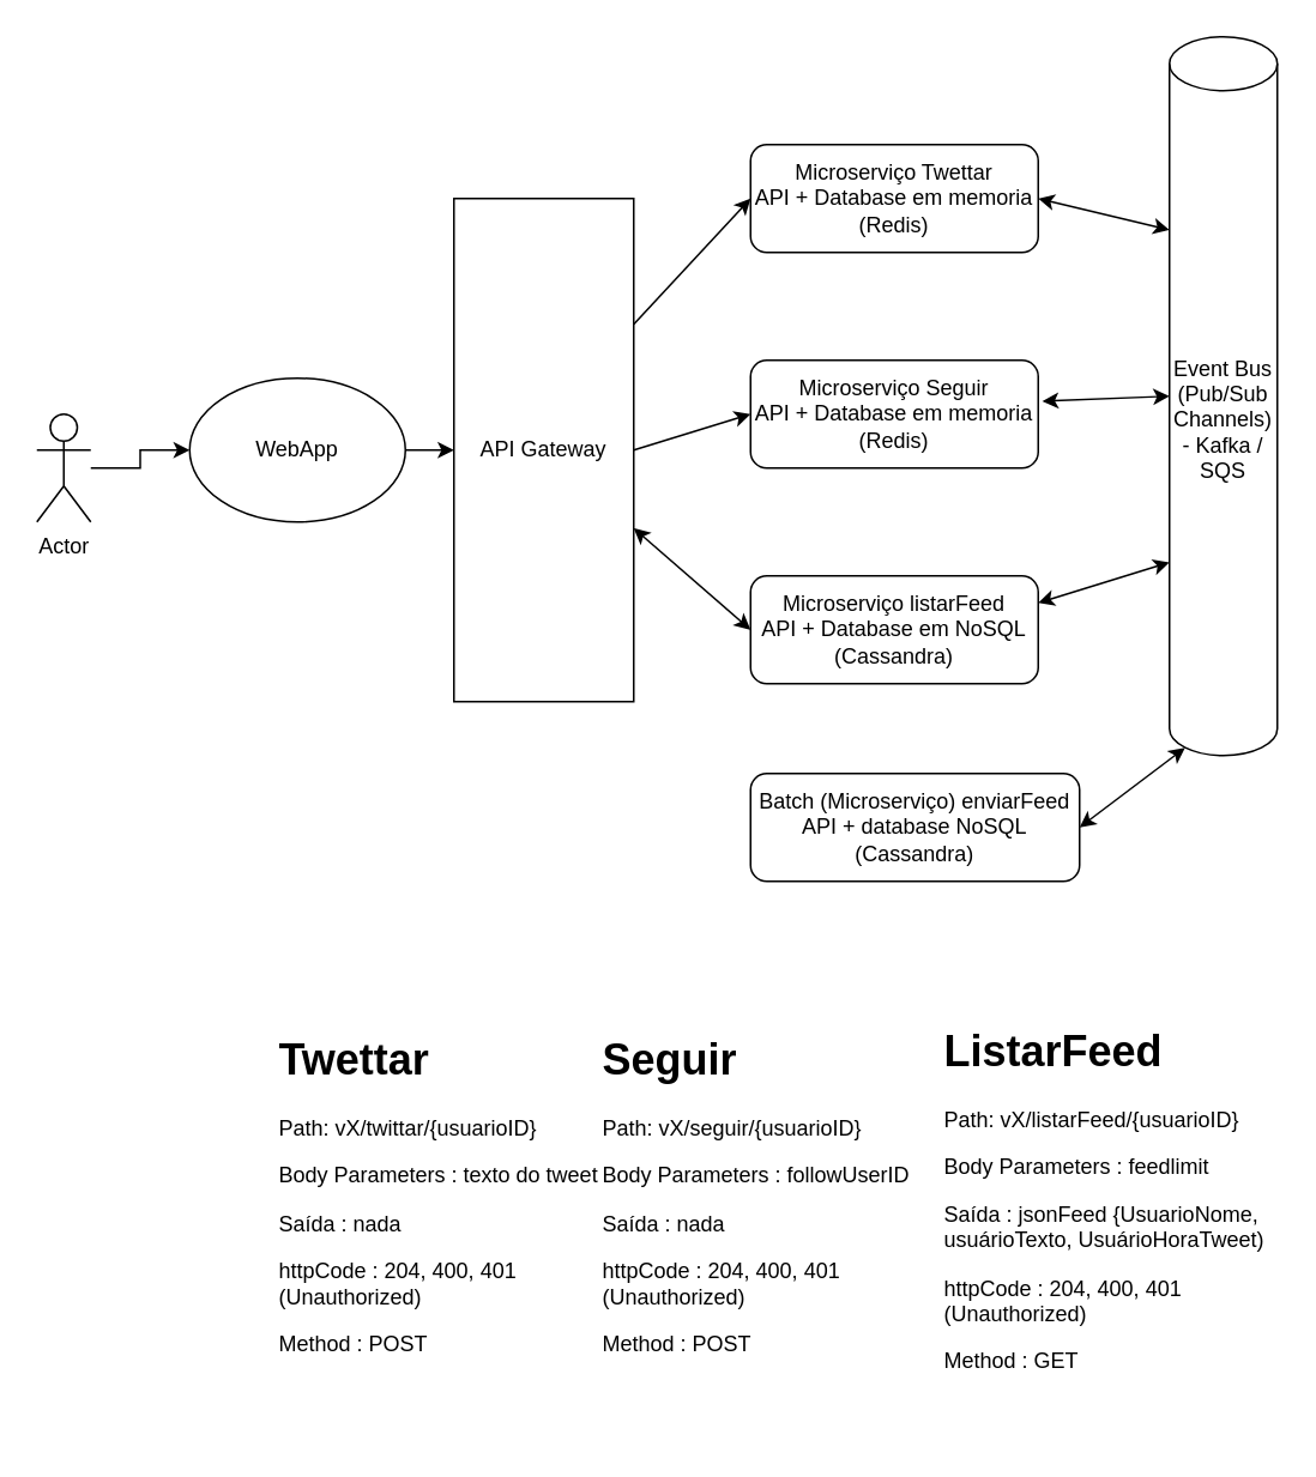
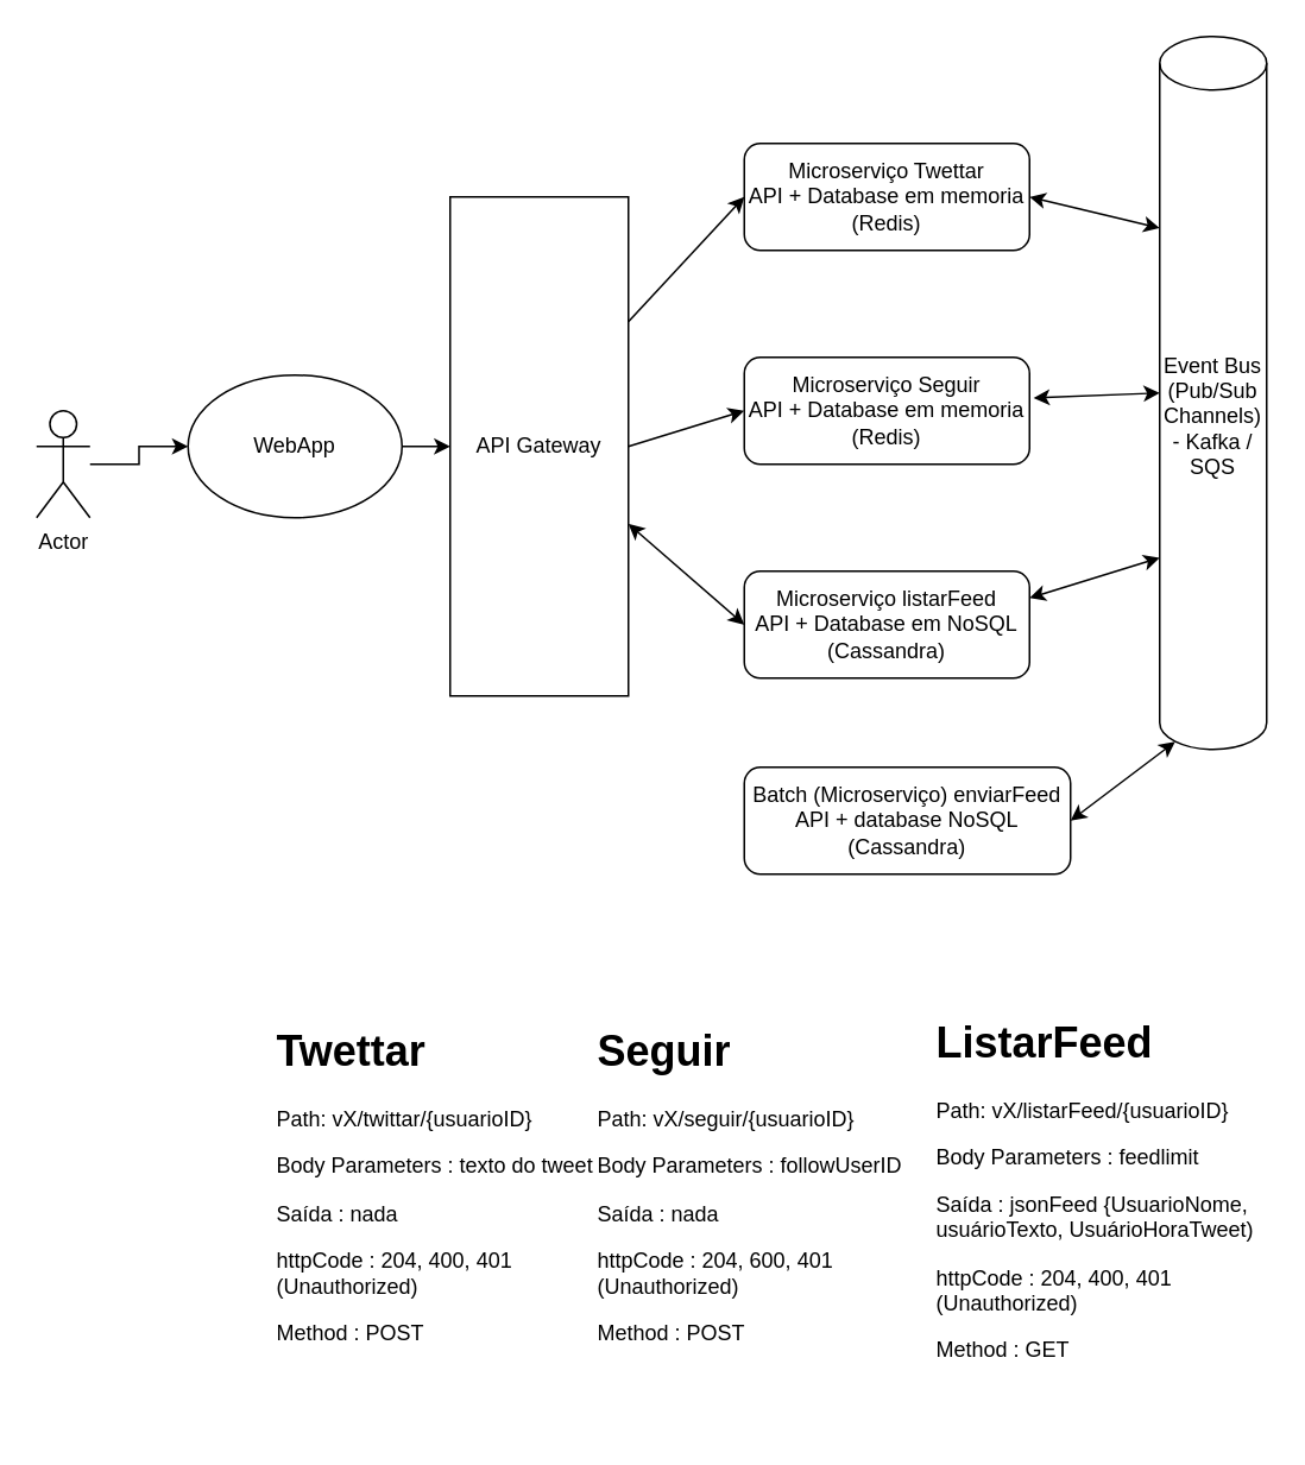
- <mxCell id="20" value="&lt;h1&gt;Seguir&lt;/h1&gt;&lt;p style=&quot;border-color: var(--border-color);&quot;&gt;Path: vX/seguir/{usuarioID}&lt;/p&gt;&lt;p style=&quot;border-color: var(--border-color);&quot;&gt;Body Parameters : followUserID&lt;/p&gt;&lt;p&gt;Saída : nada&lt;/p&gt;&lt;p style=&quot;border-color: var(--border-color);&quot;&gt;httpCode : 204, 400, 401 (Unauthorized)&lt;/p&gt;&lt;p style=&quot;border-color: var(--border-color);&quot;&gt;Method : POST&lt;/p&gt;" style="text;html=1;strokeColor=none;fillColor=none;spacing=5;spacingTop=-20;whiteSpace=wrap;overflow=hidden;rounded=0;" vertex="1" parent="1"><mxGeometry x="330" y="570" width="190" height="230" as="geometry" /></mxCell>
+ <mxCell id="20" value="&lt;h1&gt;Seguir&lt;/h1&gt;&lt;p style=&quot;border-color: var(--border-color);&quot;&gt;Path: vX/seguir/{usuarioID}&lt;/p&gt;&lt;p style=&quot;border-color: var(--border-color);&quot;&gt;Body Parameters : followUserID&lt;/p&gt;&lt;p&gt;Saída : nada&lt;/p&gt;&lt;p style=&quot;border-color: var(--border-color);&quot;&gt;httpCode : 204, 600, 401 (Unauthorized)&lt;/p&gt;&lt;p style=&quot;border-color: var(--border-color);&quot;&gt;Method : POST&lt;/p&gt;" style="text;html=1;strokeColor=none;fillColor=none;spacing=5;spacingTop=-20;whiteSpace=wrap;overflow=hidden;rounded=0;" vertex="1" parent="1"><mxGeometry x="330" y="570" width="190" height="230" as="geometry" /></mxCell>
